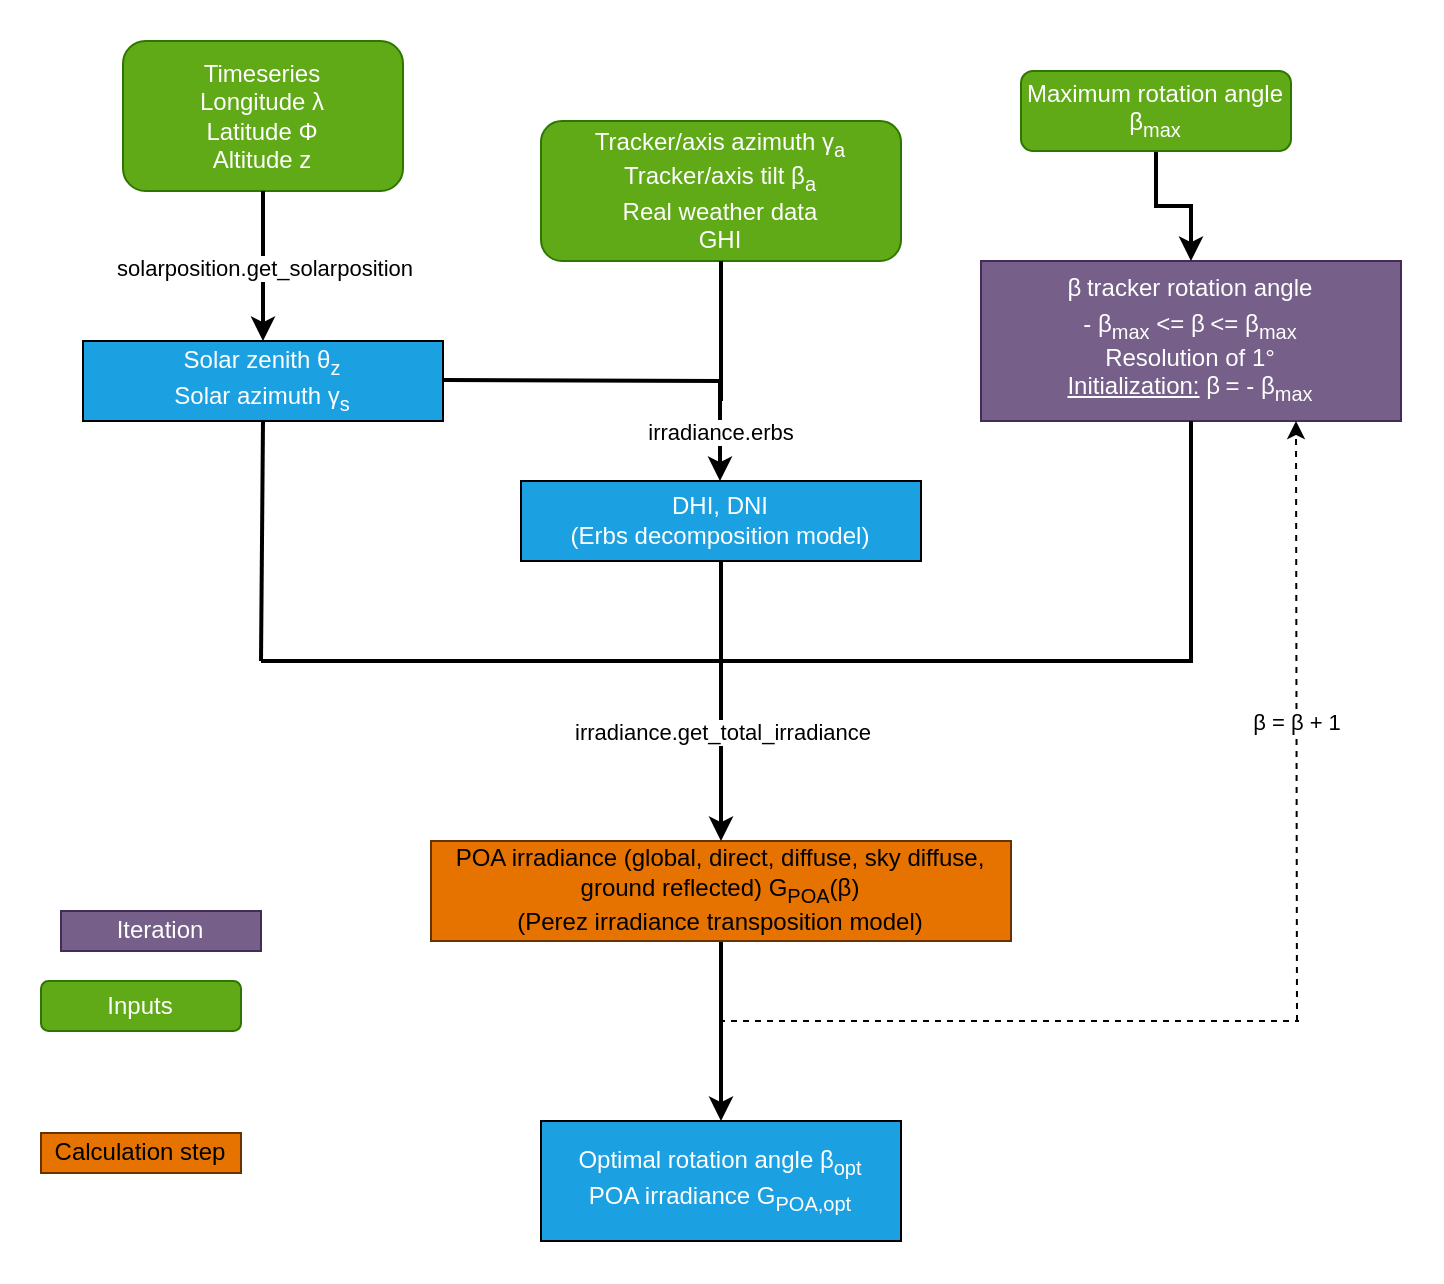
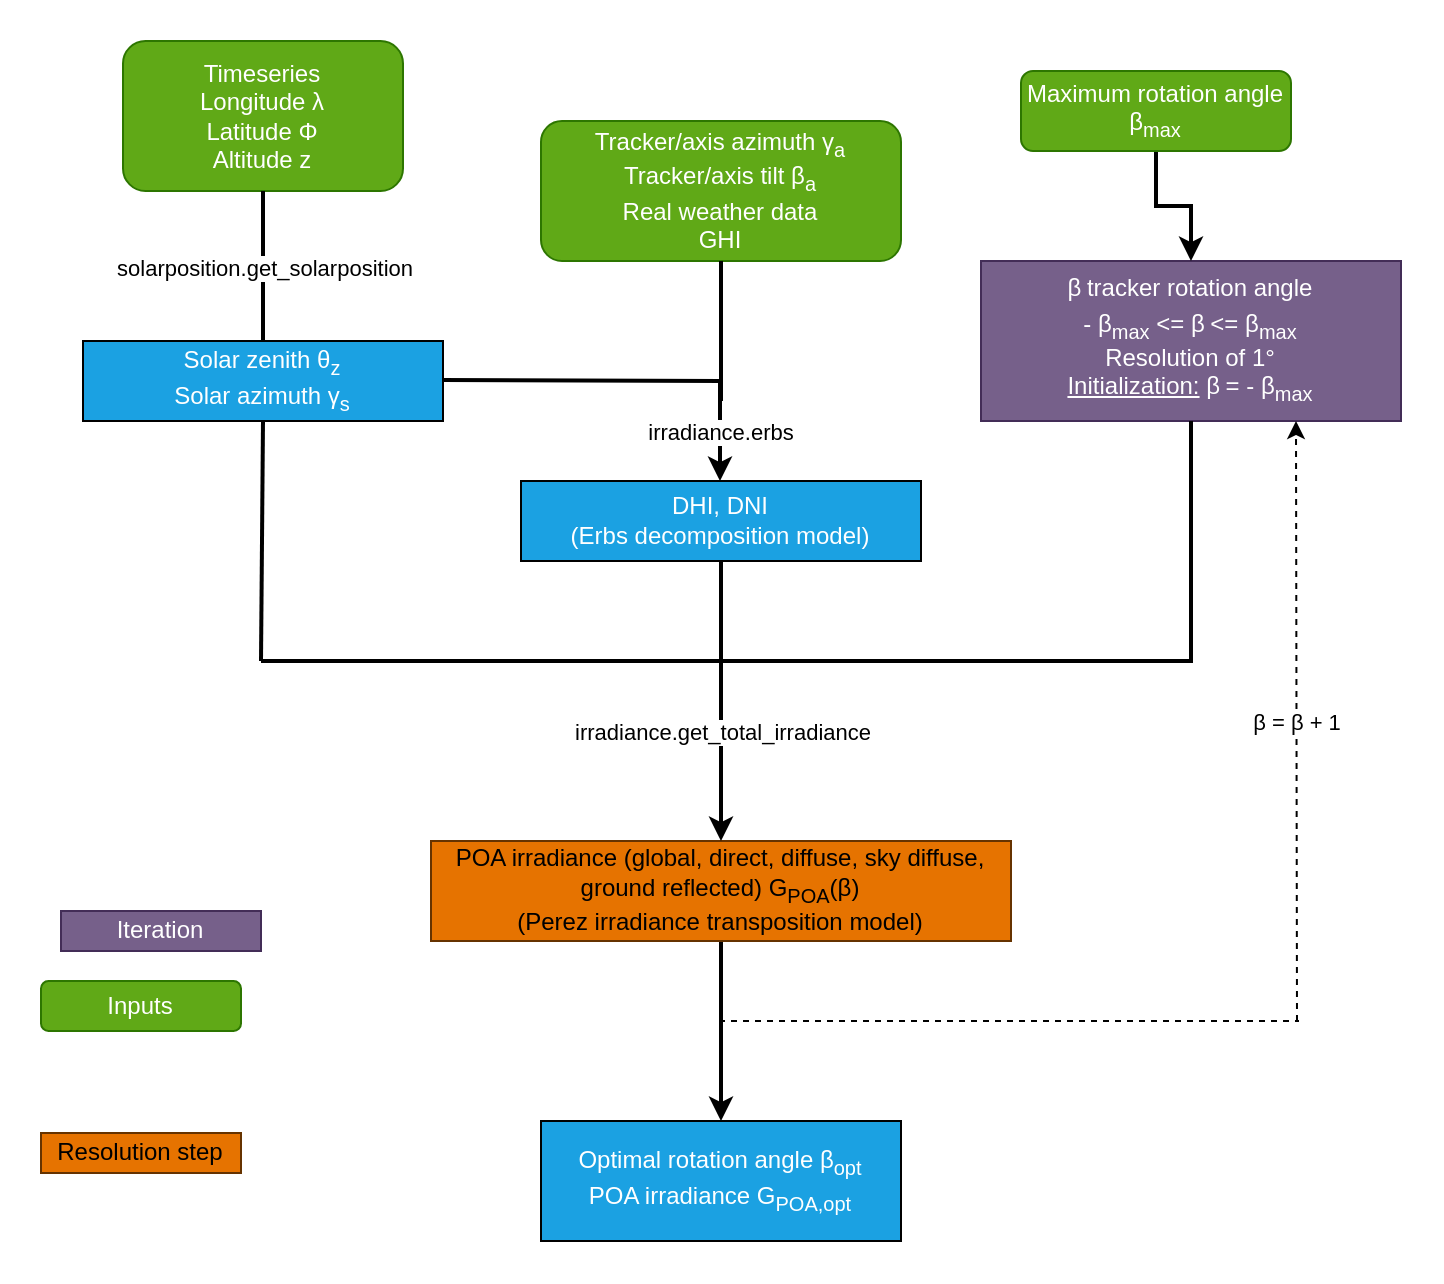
- <mxCell id="4" value="" style="endArrow=classic;html=1;rounded=0;exitX=0.5;exitY=1;exitDx=0;exitDy=0;entryX=0.5;entryY=0;entryDx=0;entryDy=0;strokeWidth=2;" parent="1" source="2" target="3" edge="1"><mxGeometry relative="1" as="geometry"><mxPoint x="160" y="390" as="sourcePoint" /><mxPoint x="260" y="390" as="targetPoint" /></mxGeometry></mxCell>
+ <mxCell id="4" value="" style="endArrow=none;html=1;rounded=0;exitX=0.5;exitY=1;exitDx=0;exitDy=0;entryX=0.5;entryY=0;entryDx=0;entryDy=0;strokeWidth=2;" parent="1" source="2" target="3" edge="1"><mxGeometry relative="1" as="geometry"><mxPoint x="160" y="390" as="sourcePoint" /><mxPoint x="260" y="390" as="targetPoint" /></mxGeometry></mxCell>
- <mxCell id="24" value="Calculation step" style="rounded=0;whiteSpace=wrap;html=1;fillStyle=solid;fillColor=#E67300;strokeColor=#663300;" parent="1" vertex="1"><mxGeometry x="20" y="566" width="100" height="20" as="geometry" /></mxCell>
+ <mxCell id="24" value="Resolution step" style="rounded=0;whiteSpace=wrap;html=1;fillStyle=solid;fillColor=#E67300;strokeColor=#663300;" parent="1" vertex="1"><mxGeometry x="20" y="566" width="100" height="20" as="geometry" /></mxCell>
